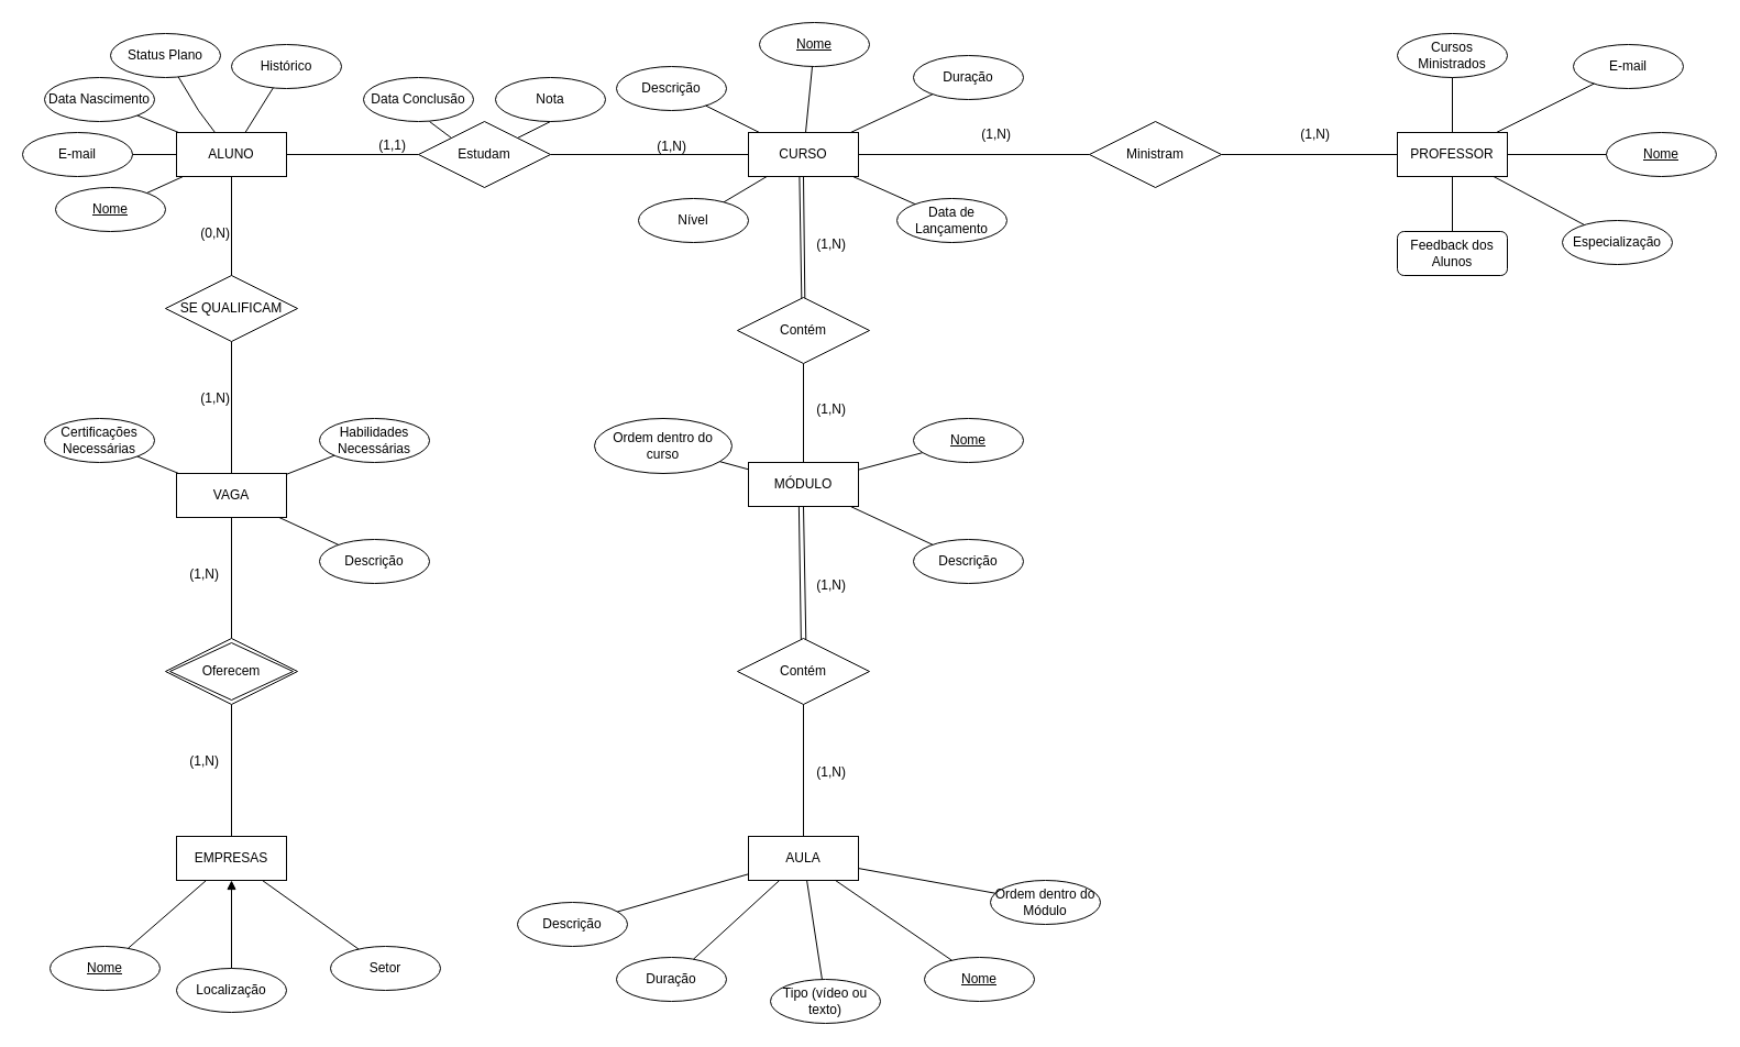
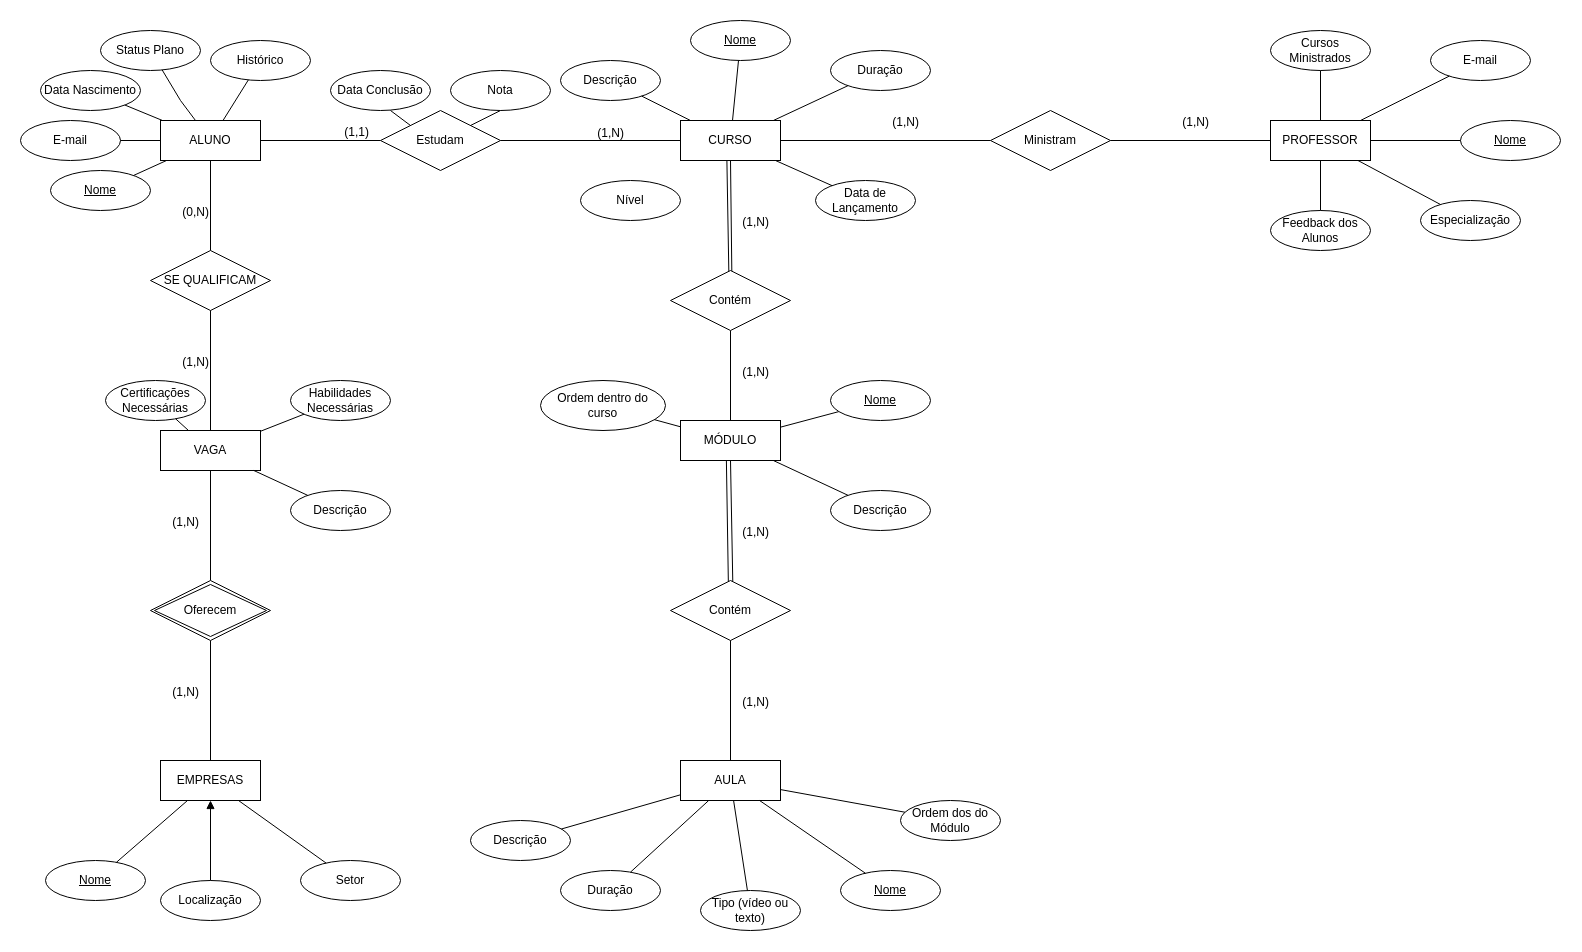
- <mxCell id="21" value="" style="endArrow=none;html=1;rounded=0;" parent="1" source="16" target="13" edge="1"><mxGeometry relative="1" as="geometry"><mxPoint x="452" y="432" as="sourcePoint" /><mxPoint x="484" y="450" as="targetPoint" /></mxGeometry></mxCell>
- <mxCell id="32" value="Feedback dos Alunos" style="whiteSpace=wrap;html=1;align=center;rounded=1;" parent="1" vertex="1"><mxGeometry x="1270" y="210" width="100" height="40" as="geometry" /></mxCell>
+ <mxCell id="32" value="Feedback dos Alunos" style="ellipse;whiteSpace=wrap;html=1;align=center;" parent="1" vertex="1"><mxGeometry x="1270" y="210" width="100" height="40" as="geometry" /></mxCell>
- <mxCell id="74" value="Certificações Necessárias" style="ellipse;whiteSpace=wrap;html=1;align=center;" parent="1" vertex="1"><mxGeometry x="40" y="380" width="100" height="40" as="geometry" /></mxCell>
+ <mxCell id="74" value="Certificações Necessárias" style="ellipse;whiteSpace=wrap;html=1;align=center;" parent="1" vertex="1"><mxGeometry x="105" y="380" width="100" height="40" as="geometry" /></mxCell>
- <mxCell id="53" value="Ordem dentro do Módulo" style="ellipse;whiteSpace=wrap;html=1;align=center;" parent="1" vertex="1"><mxGeometry x="900" y="800" width="100" height="40" as="geometry" /></mxCell>
+ <mxCell id="53" value="Ordem dos do Módulo" style="ellipse;whiteSpace=wrap;html=1;align=center;" parent="1" vertex="1"><mxGeometry x="900" y="800" width="100" height="40" as="geometry" /></mxCell>
